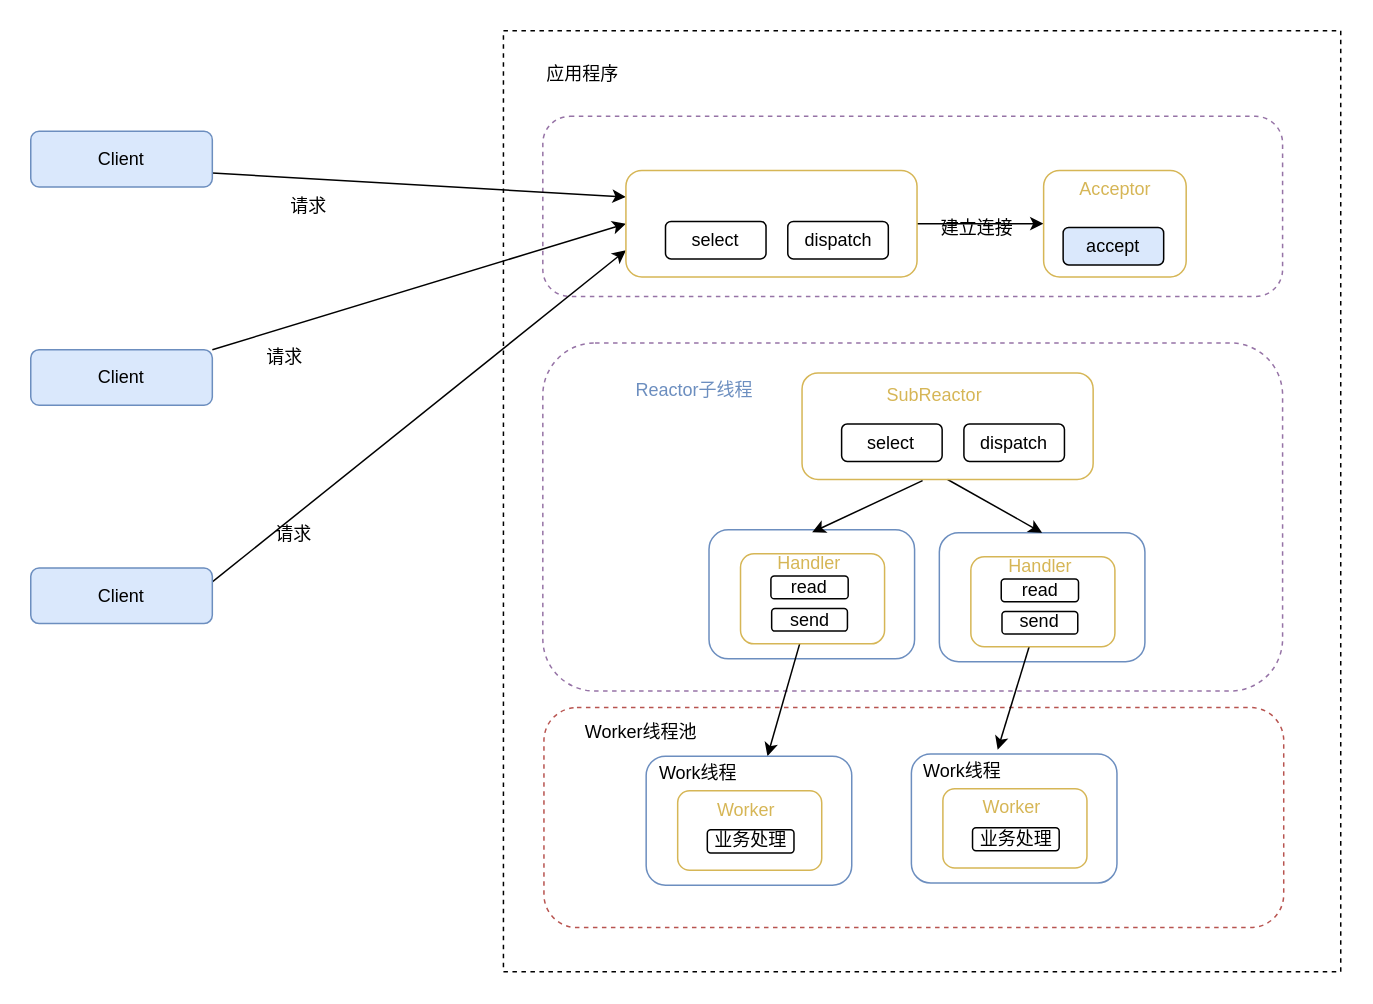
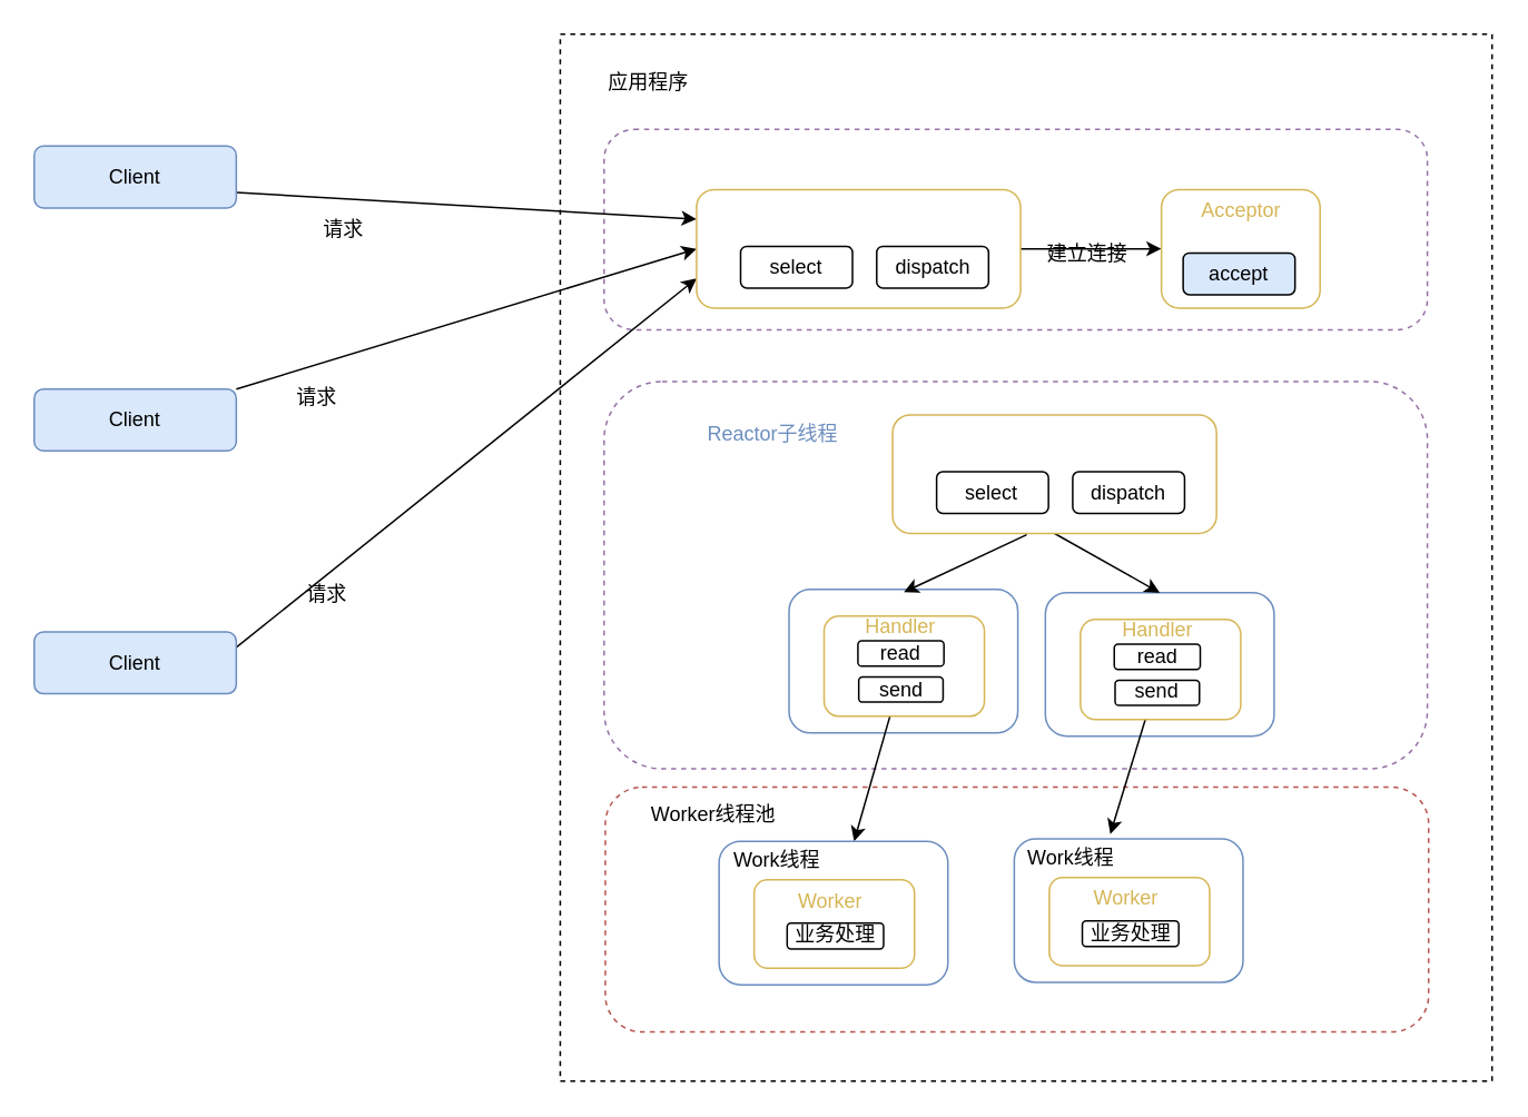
- <mxCell id="50" value="SubReactor" style="text;html=1;strokeColor=none;fillColor=none;align=center;verticalAlign=middle;whiteSpace=wrap;rounded=0;fontColor=#D6B656;" vertex="1" parent="1"><mxGeometry x="582.37" y="248" width="81" height="30" as="geometry" /></mxCell>
